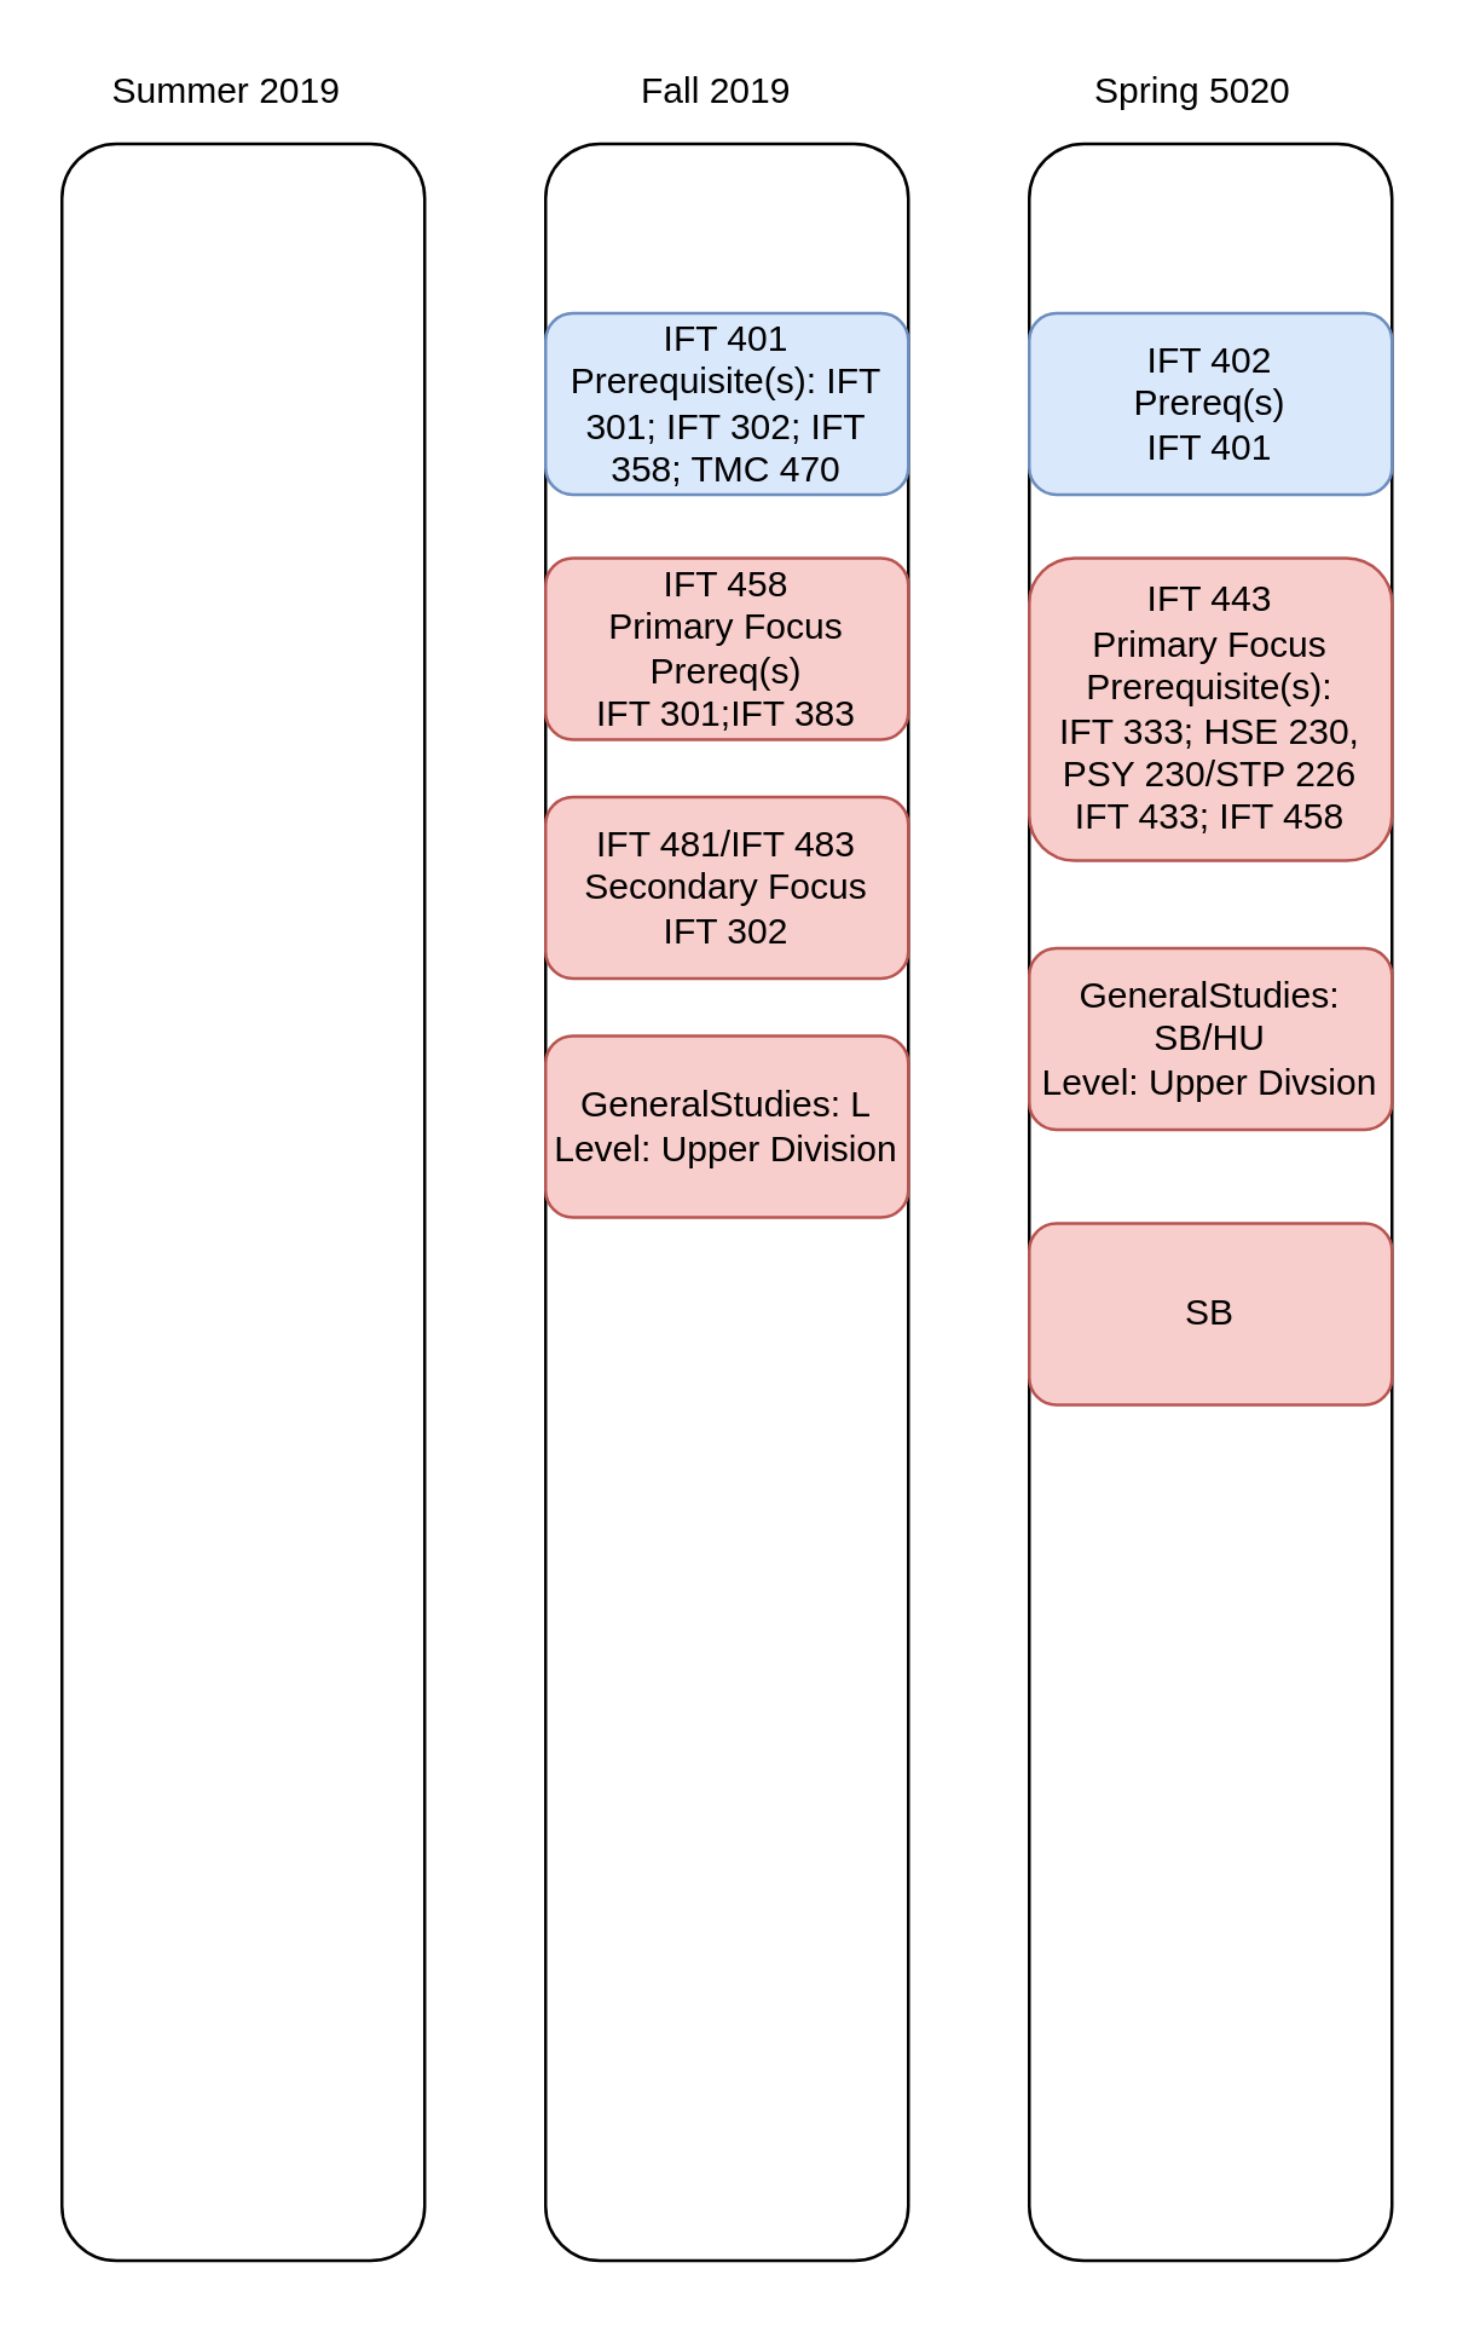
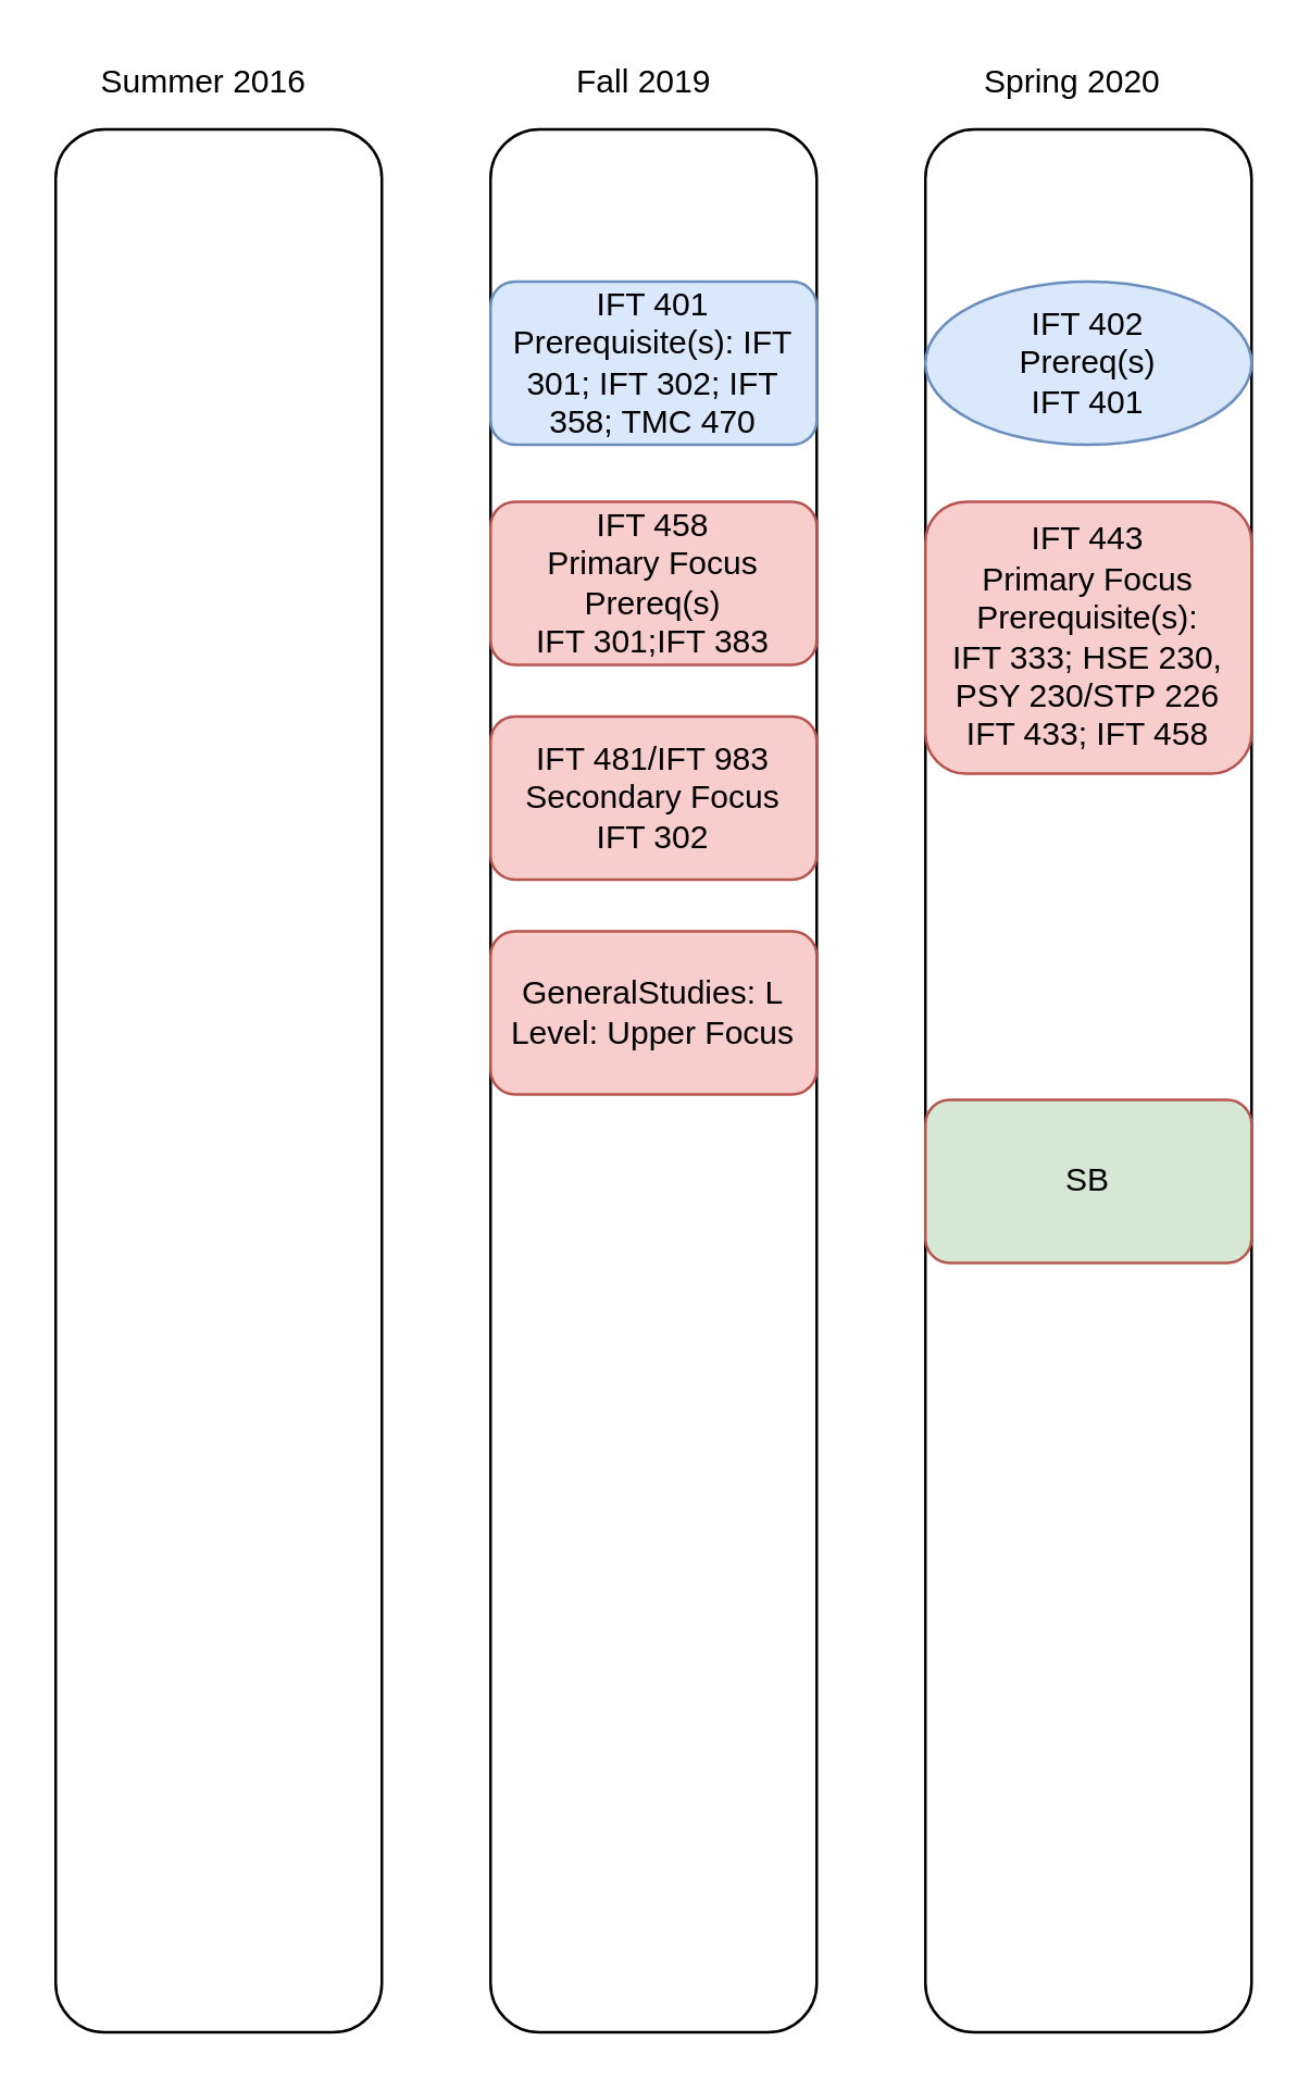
- <mxCell id="5" value="Summer 2019" style="text;html=1;resizable=0;points=[];autosize=1;align=left;verticalAlign=top;spacingTop=-4;" vertex="1" parent="1"><mxGeometry x="35" y="20" width="90" height="20" as="geometry" /></mxCell>
+ <mxCell id="5" value="Summer 2016" style="text;html=1;resizable=0;points=[];autosize=1;align=left;verticalAlign=top;spacingTop=-4;" vertex="1" parent="1"><mxGeometry x="35" y="20" width="90" height="20" as="geometry" /></mxCell>
- <mxCell id="7" value="Spring 5020&lt;br&gt;" style="text;html=1;resizable=0;points=[];autosize=1;align=left;verticalAlign=top;spacingTop=-4;" vertex="1" parent="1"><mxGeometry x="360" y="20" width="80" height="10" as="geometry" /></mxCell>
+ <mxCell id="7" value="Spring 2020&lt;br&gt;" style="text;html=1;resizable=0;points=[];autosize=1;align=left;verticalAlign=top;spacingTop=-4;" vertex="1" parent="1"><mxGeometry x="360" y="20" width="80" height="10" as="geometry" /></mxCell>
- <mxCell id="10" value="IFT 402&lt;br&gt;&lt;span id=&quot;local-environment&quot;&gt;Prereq(s)&lt;br&gt;IFT 401&lt;/span&gt;" style="rounded=1;whiteSpace=wrap;html=1;fillColor=#dae8fc;strokeColor=#6c8ebf;" vertex="1" parent="1"><mxGeometry x="340" y="103" width="120" height="60" as="geometry" /></mxCell>
+ <mxCell id="10" value="IFT 402&lt;br&gt;&lt;span id=&quot;local-environment&quot;&gt;Prereq(s)&lt;br&gt;IFT 401&lt;/span&gt;" style="ellipse;whiteSpace=wrap;html=1;fillColor=#dae8fc;strokeColor=#6c8ebf;" vertex="1" parent="1"><mxGeometry x="340" y="103" width="120" height="60" as="geometry" /></mxCell>
- <mxCell id="15" value="IFT 481/IFT 483&lt;br&gt;Secondary Focus&lt;br&gt;&lt;span id=&quot;local-environment&quot;&gt;IFT 302&lt;/span&gt;" style="rounded=1;whiteSpace=wrap;html=1;fillColor=#f8cecc;strokeColor=#b85450;" vertex="1" parent="1"><mxGeometry x="180" y="263" width="120" height="60" as="geometry" /></mxCell>
+ <mxCell id="15" value="IFT 481/IFT 983&lt;br&gt;Secondary Focus&lt;br&gt;&lt;span id=&quot;local-environment&quot;&gt;IFT 302&lt;/span&gt;" style="rounded=1;whiteSpace=wrap;html=1;fillColor=#f8cecc;strokeColor=#b85450;" vertex="1" parent="1"><mxGeometry x="180" y="263" width="120" height="60" as="geometry" /></mxCell>
- <mxCell id="12" value="GeneralStudies: SB/HU&lt;br&gt;Level: Upper Divsion &lt;br&gt;" style="rounded=1;whiteSpace=wrap;html=1;fillColor=#f8cecc;strokeColor=#b85450;" vertex="1" parent="1"><mxGeometry x="340" y="313" width="120" height="60" as="geometry" /></mxCell>
- <mxCell id="8" value="GeneralStudies: L&lt;br&gt;Level: Upper Division" style="rounded=1;whiteSpace=wrap;html=1;fillColor=#f8cecc;strokeColor=#b85450;" vertex="1" parent="1"><mxGeometry x="180" y="342" width="120" height="60" as="geometry" /></mxCell>
+ <mxCell id="8" value="GeneralStudies: L&lt;br&gt;Level: Upper Focus" style="rounded=1;whiteSpace=wrap;html=1;fillColor=#f8cecc;strokeColor=#b85450;" vertex="1" parent="1"><mxGeometry x="180" y="342" width="120" height="60" as="geometry" /></mxCell>
- <mxCell id="11" value="SB" style="rounded=1;whiteSpace=wrap;html=1;fillColor=#f8cecc;strokeColor=#b85450;" vertex="1" parent="1"><mxGeometry x="340" y="404" width="120" height="60" as="geometry" /></mxCell>
+ <mxCell id="11" value="SB" style="rounded=1;whiteSpace=wrap;html=1;fillColor=#d5e8d4;strokeColor=#b85450;" vertex="1" parent="1"><mxGeometry x="340" y="404" width="120" height="60" as="geometry" /></mxCell>
